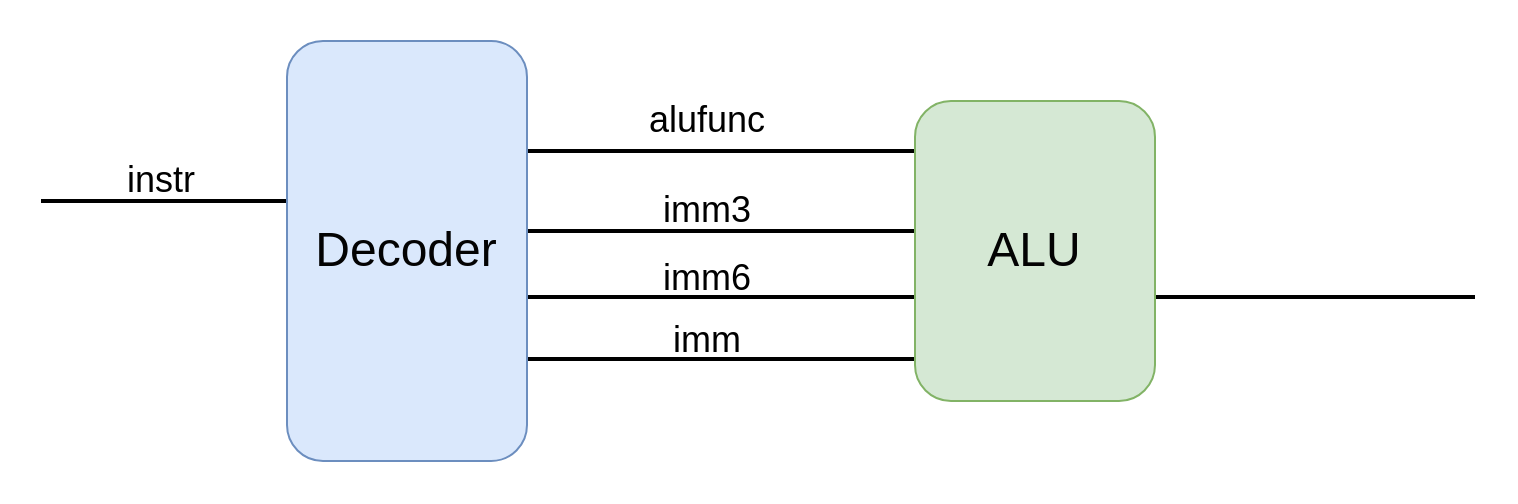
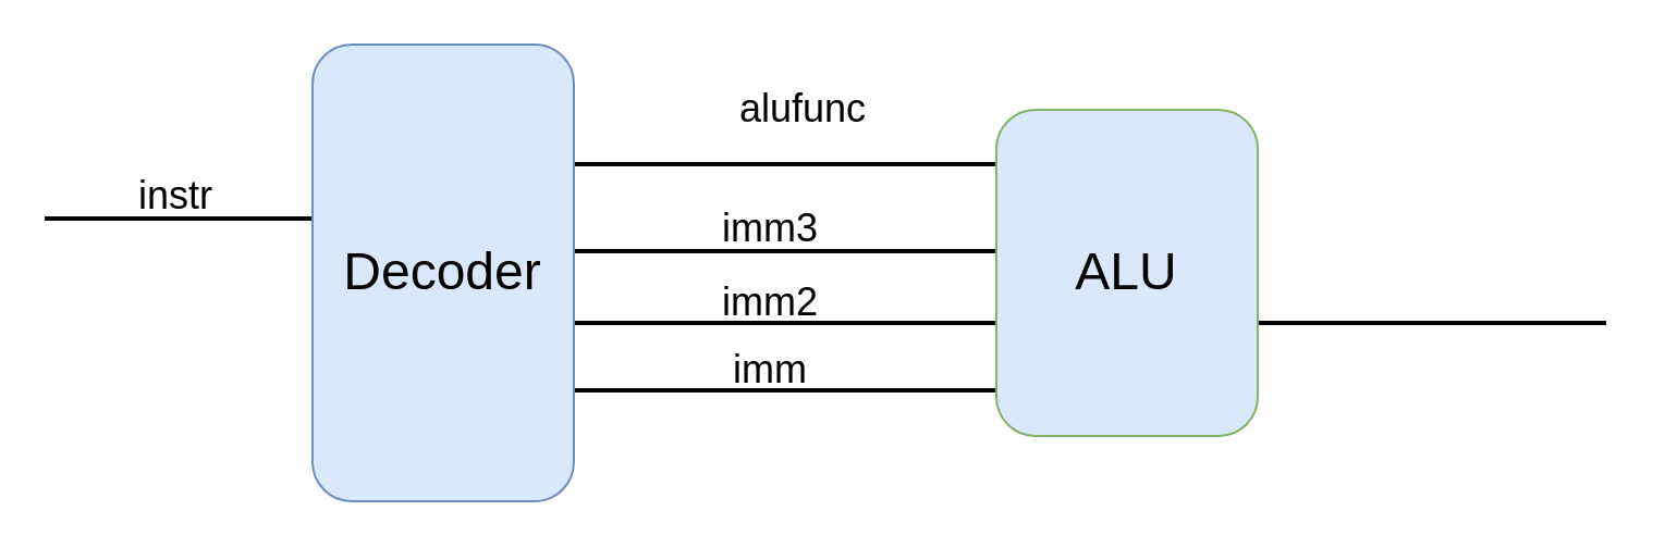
- <mxCell id="9" value="&lt;font style=&quot;font-size: 18px&quot;&gt;alufunc&lt;/font&gt;" style="text;html=1;align=center;verticalAlign=middle;resizable=0;points=[];autosize=1;" parent="1" vertex="1"><mxGeometry x="318" y="50" width="70" height="20" as="geometry" /></mxCell>
+ <mxCell id="9" value="&lt;font style=&quot;font-size: 18px&quot;&gt;alufunc&lt;/font&gt;" style="text;html=1;align=center;verticalAlign=middle;resizable=0;points=[];autosize=1;" parent="1" vertex="1"><mxGeometry x="333" y="40" width="70" height="20" as="geometry" /></mxCell>
- <mxCell id="8" value="&lt;font style=&quot;font-size: 24px&quot; color=&quot;#030303&quot;&gt;ALU&lt;/font&gt;" style="rounded=1;whiteSpace=wrap;html=1;fillColor=#d5e8d4;strokeColor=#82b366;" parent="1" vertex="1"><mxGeometry x="457" y="50" width="120" height="150" as="geometry" /></mxCell>
+ <mxCell id="8" value="&lt;font style=&quot;font-size: 24px&quot; color=&quot;#030303&quot;&gt;ALU&lt;/font&gt;" style="rounded=1;whiteSpace=wrap;html=1;fillColor=#dae8fc;strokeColor=#82b366;" parent="1" vertex="1"><mxGeometry x="457" y="50" width="120" height="150" as="geometry" /></mxCell>
- <mxCell id="11" value="&lt;font style=&quot;font-size: 18px&quot;&gt;imm6&lt;/font&gt;" style="text;html=1;align=center;verticalAlign=middle;resizable=0;points=[];autosize=1;" parent="1" vertex="1"><mxGeometry x="323" y="129" width="60" height="20" as="geometry" /></mxCell>
+ <mxCell id="11" value="&lt;font style=&quot;font-size: 18px&quot;&gt;imm2&lt;/font&gt;" style="text;html=1;align=center;verticalAlign=middle;resizable=0;points=[];autosize=1;" parent="1" vertex="1"><mxGeometry x="323" y="129" width="60" height="20" as="geometry" /></mxCell>
